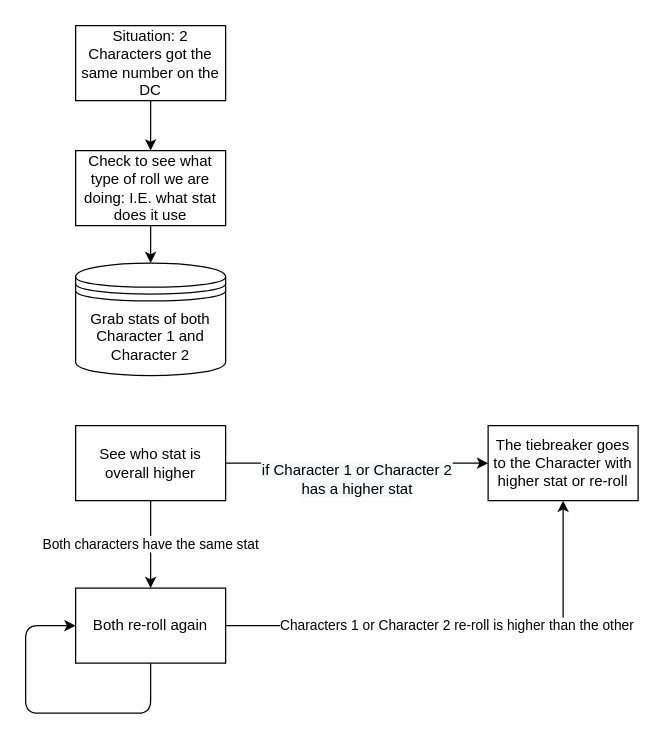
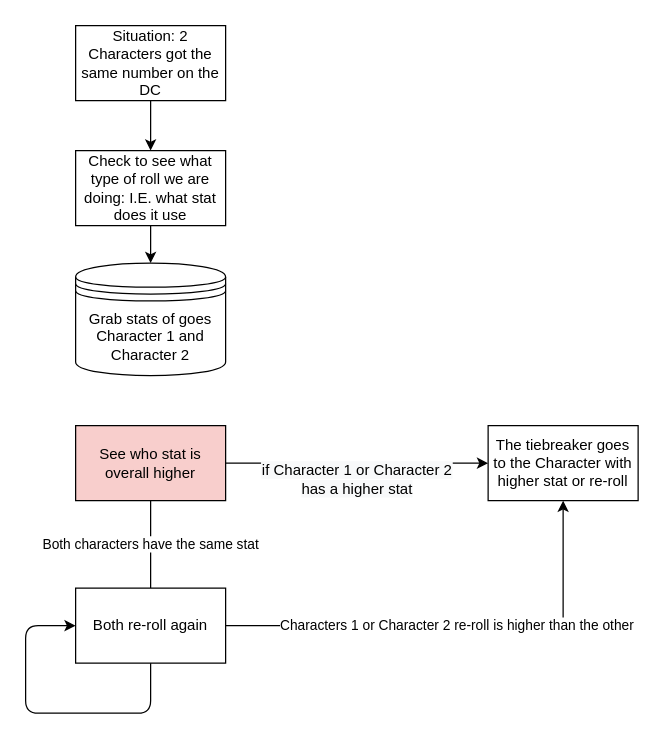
- <mxCell id="10" value="Grab stats of both Character 1 and Character 2" style="shape=datastore;whiteSpace=wrap;html=1;" vertex="1" parent="1"><mxGeometry x="60" y="210" width="120" height="90" as="geometry" /></mxCell>
+ <mxCell id="10" value="Grab stats of goes Character 1 and Character 2" style="shape=datastore;whiteSpace=wrap;html=1;" vertex="1" parent="1"><mxGeometry x="60" y="210" width="120" height="90" as="geometry" /></mxCell>
- <mxCell id="8" value="See who stat is overall higher" style="rounded=0;whiteSpace=wrap;html=1;" vertex="1" parent="1"><mxGeometry x="60" y="340" width="120" height="60" as="geometry" /></mxCell>
+ <mxCell id="8" value="See who stat is overall higher" style="rounded=0;whiteSpace=wrap;html=1;fillColor=#f8cecc;" vertex="1" parent="1"><mxGeometry x="60" y="340" width="120" height="60" as="geometry" /></mxCell>
- <mxCell id="7" value="Both characters have the same stat" style="edgeStyle=orthogonalEdgeStyle;rounded=0;orthogonalLoop=1;jettySize=auto;html=1;entryX=0.5;entryY=0;entryDx=0;entryDy=0;" edge="1" parent="1" source="8" target="12"><mxGeometry relative="1" as="geometry"><mxPoint x="110" y="510" as="targetPoint" /><Array as="points" /></mxGeometry></mxCell>
+ <mxCell id="7" value="Both characters have the same stat" style="edgeStyle=orthogonalEdgeStyle;rounded=0;orthogonalLoop=1;jettySize=auto;html=1;entryX=0.5;entryY=0;entryDx=0;entryDy=0;endArrow=none;" edge="1" parent="1" source="8" target="12"><mxGeometry relative="1" as="geometry"><mxPoint x="110" y="510" as="targetPoint" /><Array as="points" /></mxGeometry></mxCell>
